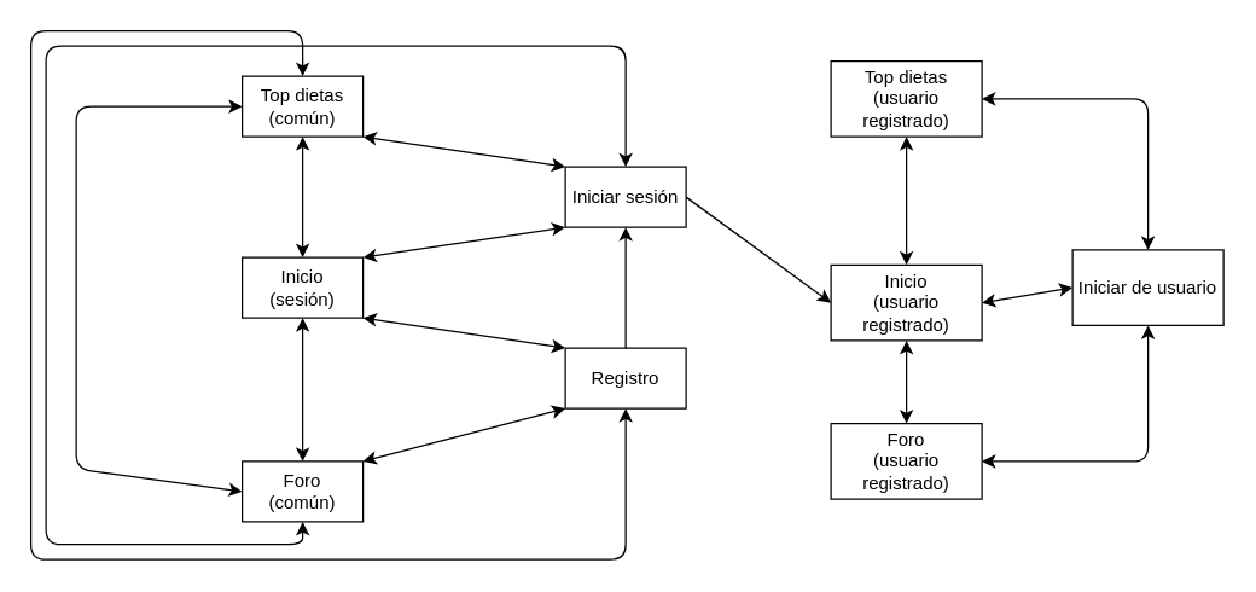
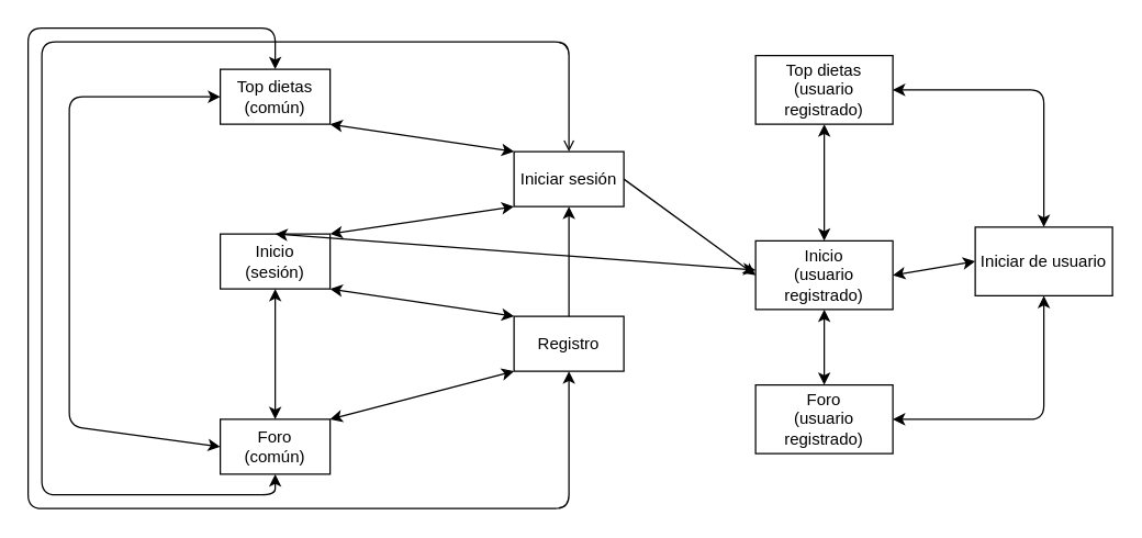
- <mxCell id="15" value="" style="endArrow=classic;startArrow=classic;html=1;exitX=0.5;exitY=1;exitDx=0;exitDy=0;entryX=0.5;entryY=0;entryDx=0;entryDy=0;" edge="1" parent="1" source="4" target="5"><mxGeometry width="50" height="50" relative="1" as="geometry"><mxPoint x="460" y="350" as="sourcePoint" /><mxPoint x="510" y="300" as="targetPoint" /><Array as="points"><mxPoint x="200" y="360" /><mxPoint x="30" y="360" /><mxPoint x="30" y="30" /><mxPoint x="414" y="30" /></Array></mxGeometry></mxCell>
+ <mxCell id="15" value="" style="endArrow=open;startArrow=classic;html=1;exitX=0.5;exitY=1;exitDx=0;exitDy=0;entryX=0.5;entryY=0;entryDx=0;entryDy=0;" edge="1" parent="1" source="4" target="5"><mxGeometry width="50" height="50" relative="1" as="geometry"><mxPoint x="460" y="350" as="sourcePoint" /><mxPoint x="510" y="300" as="targetPoint" /><Array as="points"><mxPoint x="200" y="360" /><mxPoint x="30" y="360" /><mxPoint x="30" y="30" /><mxPoint x="414" y="30" /></Array></mxGeometry></mxCell>
- <mxCell id="8" value="" style="endArrow=classic;startArrow=classic;html=1;entryX=0.5;entryY=1;entryDx=0;entryDy=0;exitX=0.5;exitY=0;exitDx=0;exitDy=0;" edge="1" parent="1" source="2" target="3"><mxGeometry width="50" height="50" relative="1" as="geometry"><mxPoint x="180" y="150" as="sourcePoint" /><mxPoint x="230" y="100" as="targetPoint" /></mxGeometry></mxCell>
+ <mxCell id="8" value="" style="endArrow=classic;startArrow=classic;html=1;exitX=0.5;exitY=0;exitDx=0;exitDy=0;" edge="1" parent="1" source="2" target="17"><mxGeometry width="50" height="50" relative="1" as="geometry"><mxPoint x="180" y="150" as="sourcePoint" /><mxPoint x="230" y="100" as="targetPoint" /></mxGeometry></mxCell>
